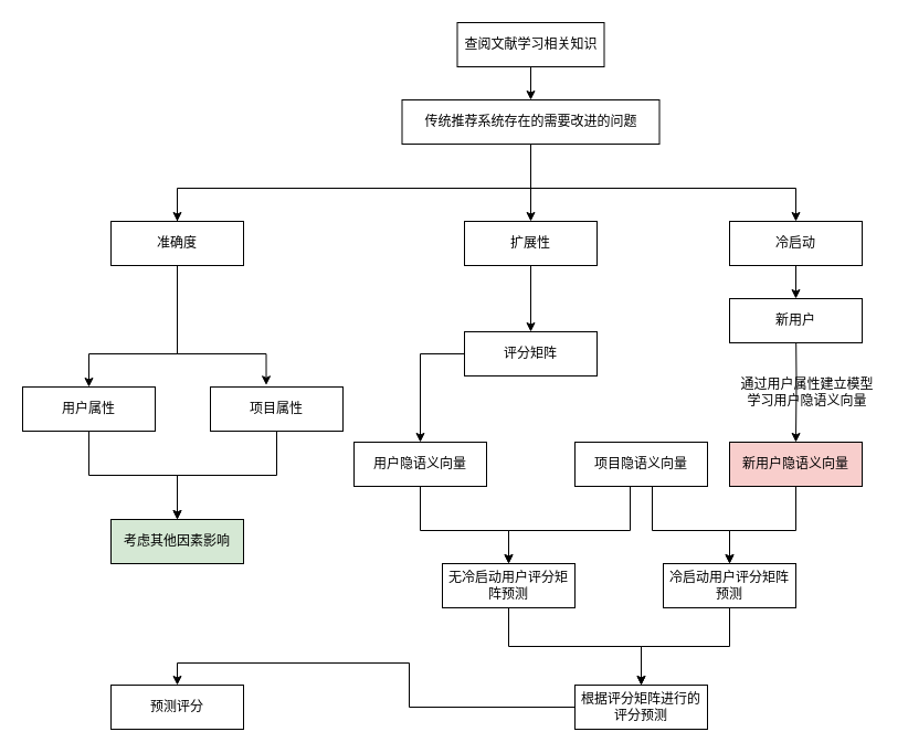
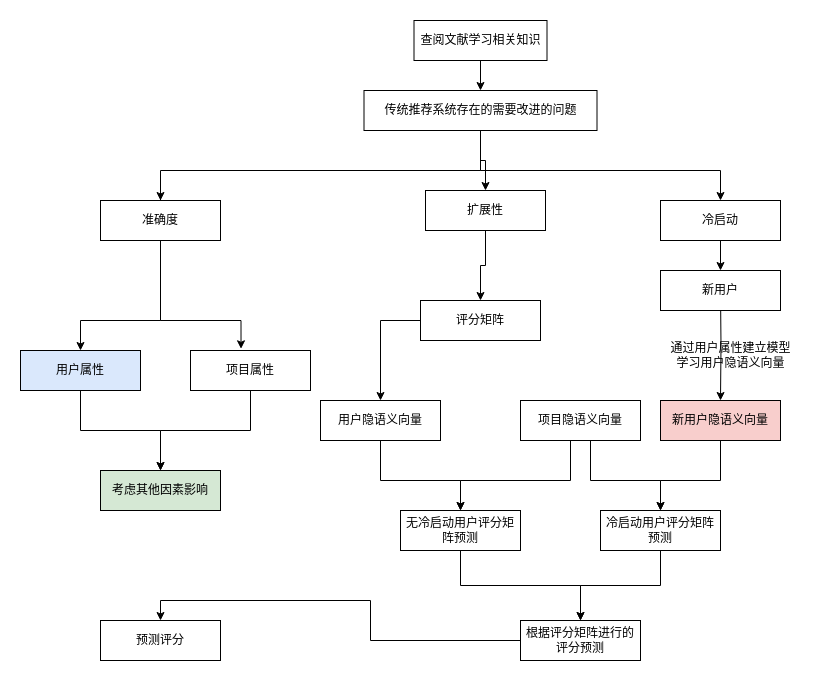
- <mxCell id="28" value="扩展性" style="rounded=0;whiteSpace=wrap;html=1;" parent="1" vertex="1"><mxGeometry x="420" y="200" width="120" height="40" as="geometry" /></mxCell>
+ <mxCell id="28" value="扩展性" style="rounded=0;whiteSpace=wrap;html=1;" parent="1" vertex="1"><mxGeometry x="425" y="190" width="120" height="40" as="geometry" /></mxCell>
- <mxCell id="20" value="用户属性" style="rounded=0;whiteSpace=wrap;html=1;" parent="1" vertex="1"><mxGeometry x="20" y="350" width="120" height="40" as="geometry" /></mxCell>
+ <mxCell id="20" value="用户属性" style="rounded=0;whiteSpace=wrap;html=1;fillColor=#dae8fc;" parent="1" vertex="1"><mxGeometry x="20" y="350" width="120" height="40" as="geometry" /></mxCell>
